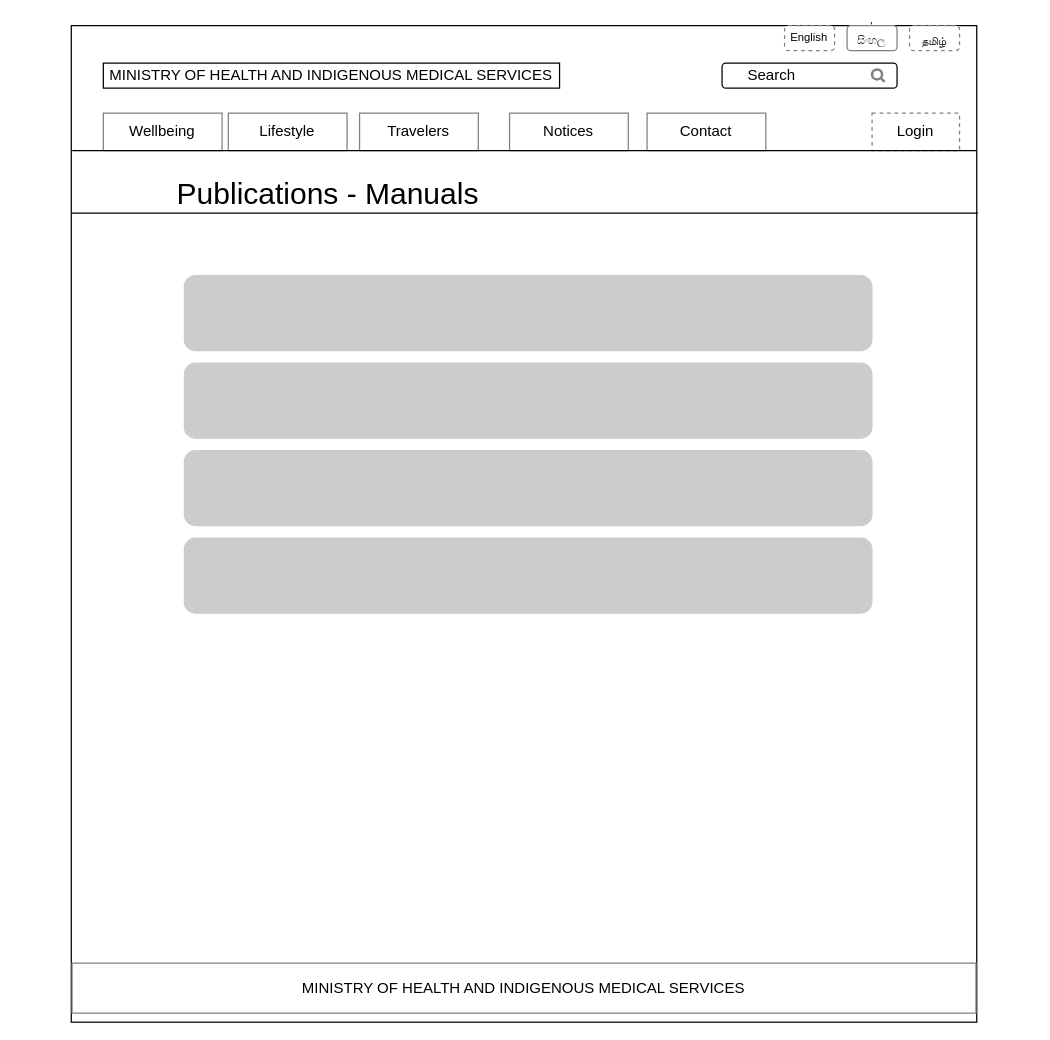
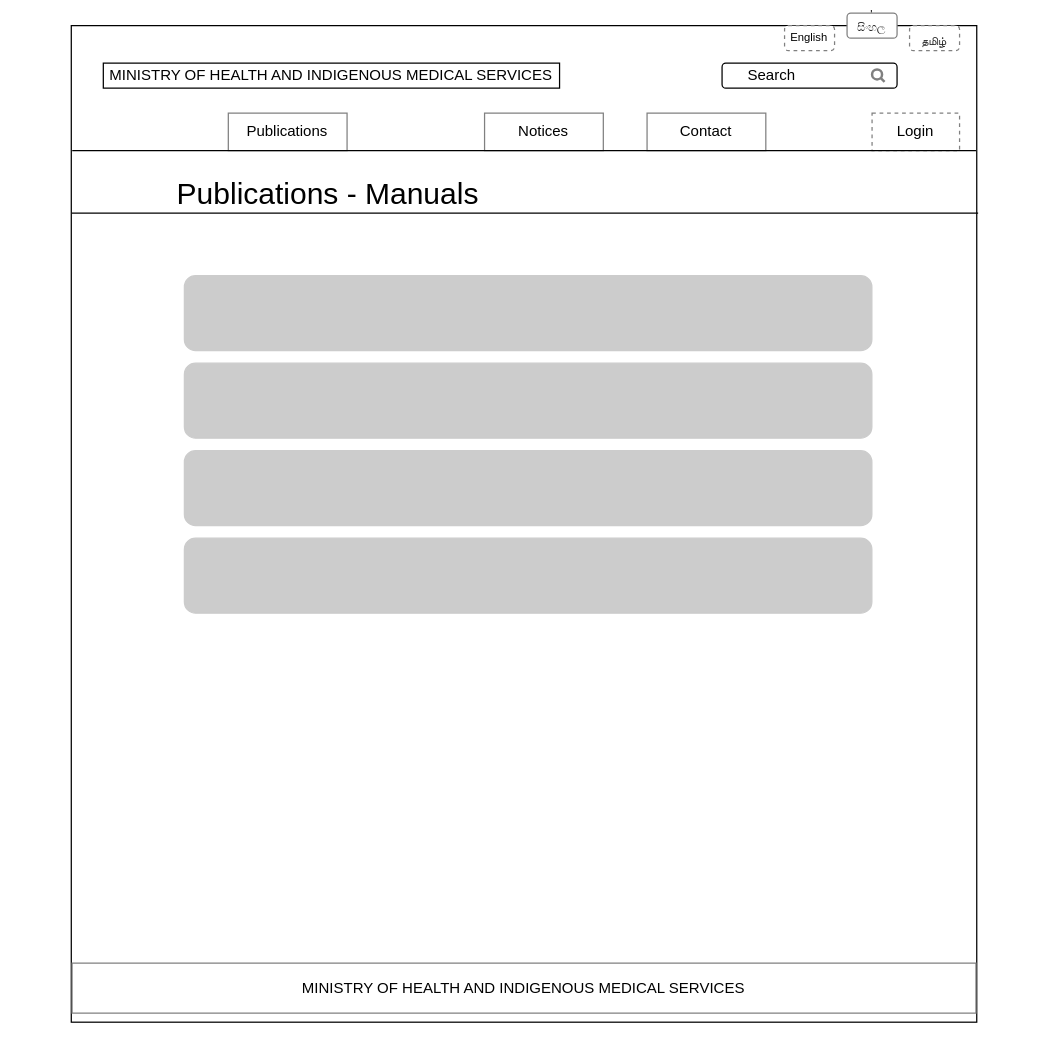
- <mxCell id="14" value="'&lt;br style=&quot;white-space: normal; font-size: 9px;&quot;&gt;&lt;span style=&quot;color: rgb(34, 34, 34); font-family: arial, sans-serif; text-align: left; white-space: pre-wrap; font-size: 9px;&quot;&gt;සිංහල&lt;/span&gt;" style="rounded=1;whiteSpace=wrap;html=1;shadow=0;glass=0;comic=0;strokeColor=#808080;perimeterSpacing=0;strokeWidth=1;verticalAlign=bottom;fontSize=9;" parent="1" vertex="1"><mxGeometry x="677.15" y="20" width="40" height="20" as="geometry" /></mxCell>
+ <mxCell id="14" value="'&lt;br style=&quot;white-space: normal; font-size: 9px;&quot;&gt;&lt;span style=&quot;color: rgb(34, 34, 34); font-family: arial, sans-serif; text-align: left; white-space: pre-wrap; font-size: 9px;&quot;&gt;සිංහල&lt;/span&gt;" style="rounded=1;whiteSpace=wrap;html=1;shadow=0;glass=0;comic=0;strokeColor=#808080;perimeterSpacing=0;strokeWidth=1;verticalAlign=bottom;fontSize=9;" parent="1" vertex="1"><mxGeometry x="677.15" y="10" width="40" height="20" as="geometry" /></mxCell>
- <mxCell id="7" value="Wellbeing" style="rounded=0;whiteSpace=wrap;html=1;shadow=0;glass=0;comic=0;strokeColor=#808080;" parent="1" vertex="1"><mxGeometry x="82.15" y="90" width="95" height="30" as="geometry" /></mxCell>
- <mxCell id="8" value="Lifestyle" style="rounded=0;whiteSpace=wrap;html=1;shadow=0;glass=0;comic=0;strokeColor=#808080;" parent="1" vertex="1"><mxGeometry x="182.15" y="90" width="95" height="30" as="geometry" /></mxCell>
+ <mxCell id="8" value="Publications" style="rounded=0;whiteSpace=wrap;html=1;shadow=0;glass=0;comic=0;strokeColor=#808080;" parent="1" vertex="1"><mxGeometry x="182.15" y="90" width="95" height="30" as="geometry" /></mxCell>
- <mxCell id="9" value="Travelers" style="rounded=0;whiteSpace=wrap;html=1;shadow=0;glass=0;comic=0;strokeColor=#808080;" parent="1" vertex="1"><mxGeometry x="287.15" y="90" width="95" height="30" as="geometry" /></mxCell>
- <mxCell id="10" value="Notices" style="rounded=0;whiteSpace=wrap;html=1;shadow=0;glass=0;comic=0;strokeColor=#808080;" parent="1" vertex="1"><mxGeometry x="407.15" y="90" width="95" height="30" as="geometry" /></mxCell>
+ <mxCell id="10" value="Notices" style="rounded=0;whiteSpace=wrap;html=1;shadow=0;glass=0;comic=0;strokeColor=#808080;" parent="1" vertex="1"><mxGeometry x="387.15" y="90" width="95" height="30" as="geometry" /></mxCell>
